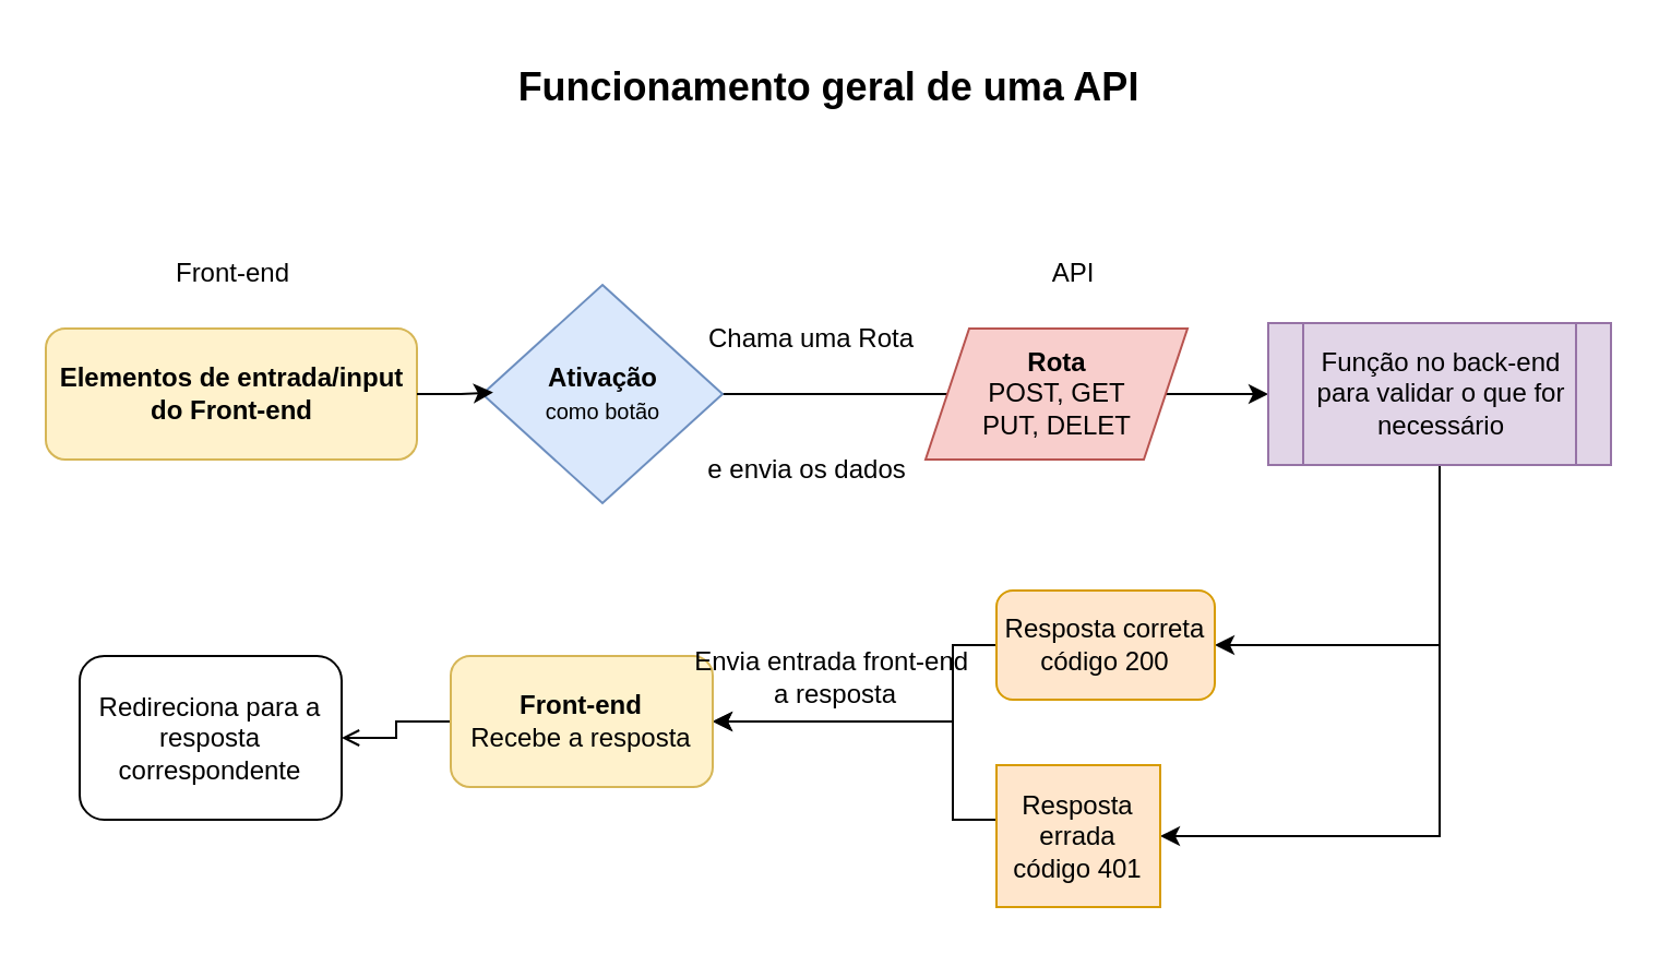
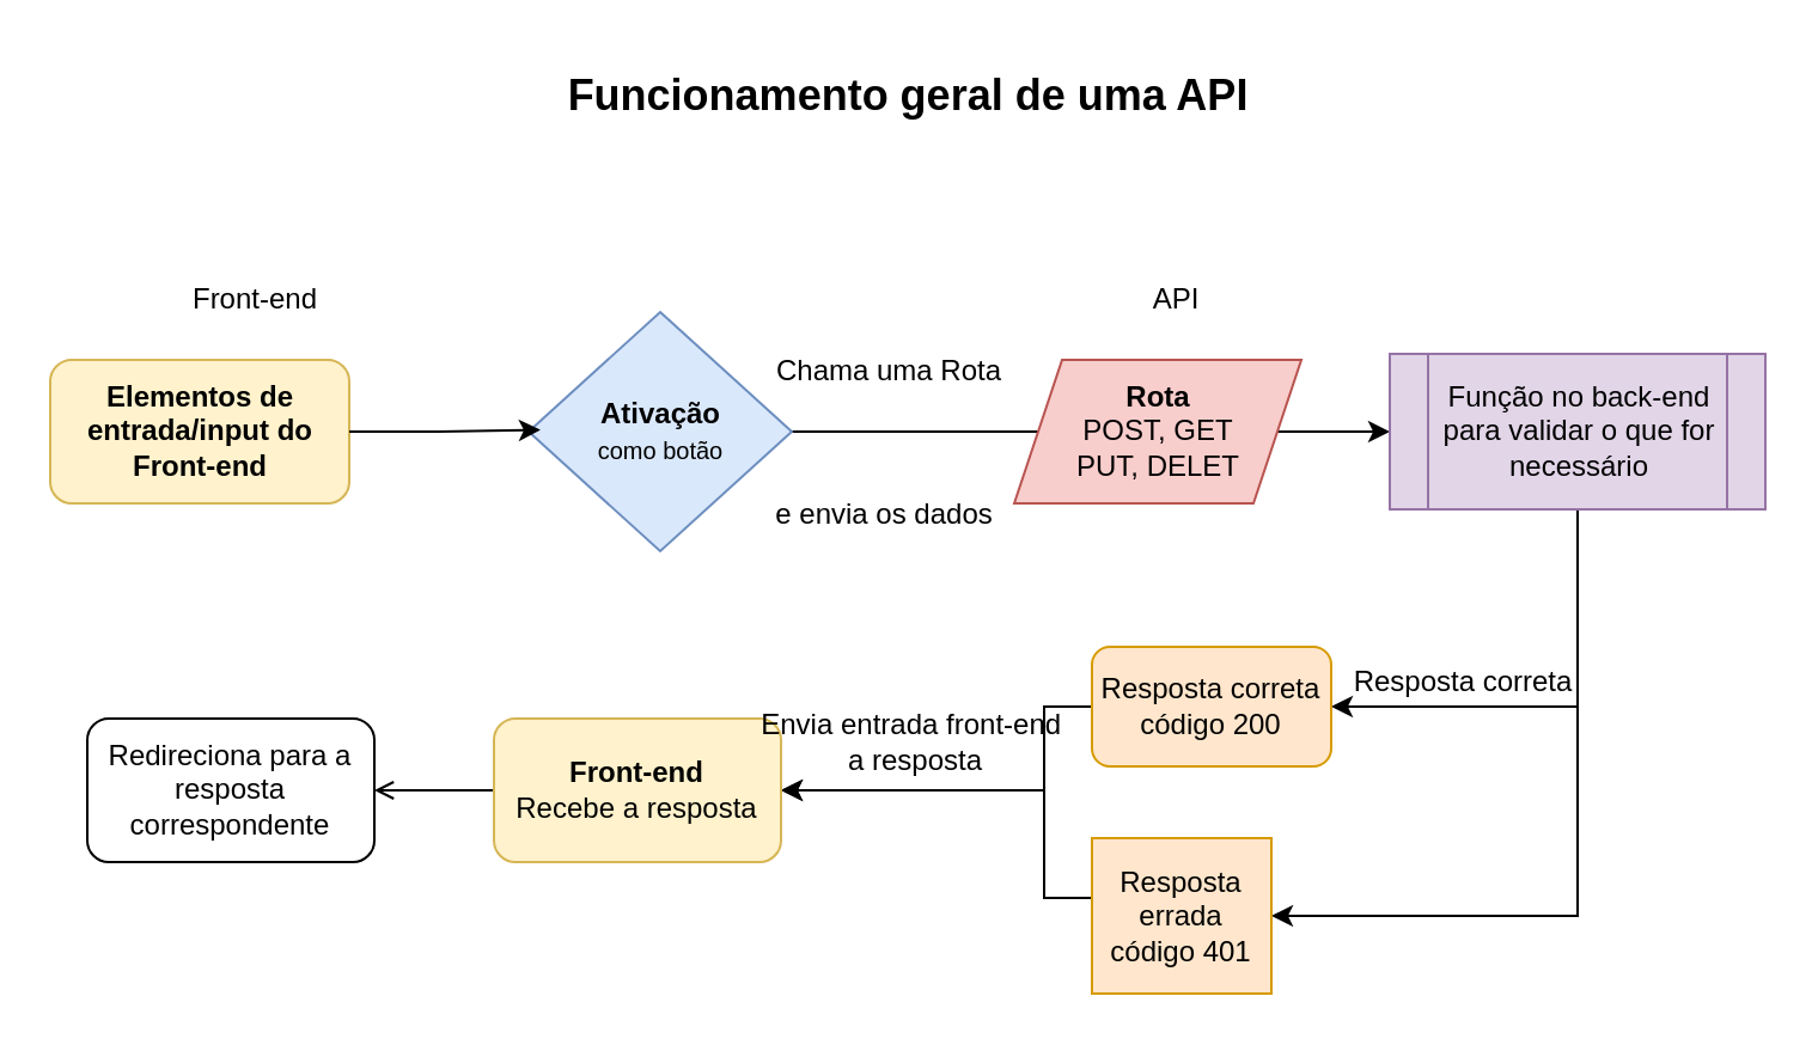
- <mxCell id="3" value="&lt;b&gt;Elementos de entrada/input do Front-end&lt;/b&gt;" style="rounded=1;whiteSpace=wrap;html=1;fillColor=#fff2cc;strokeColor=#d6b656;" vertex="1" parent="1"><mxGeometry x="20.5" y="150" width="170" height="60" as="geometry" /></mxCell>
+ <mxCell id="3" value="&lt;b&gt;Elementos de entrada/input do Front-end&lt;/b&gt;" style="rounded=1;whiteSpace=wrap;html=1;fillColor=#fff2cc;strokeColor=#d6b656;" vertex="1" parent="1"><mxGeometry x="20.5" y="150" width="125" height="60" as="geometry" /></mxCell>
+ <mxCell id="20" value="Resposta correta" style="text;html=1;align=center;verticalAlign=middle;resizable=0;points=[];autosize=1;strokeColor=none;fillColor=none;" vertex="1" parent="1"><mxGeometry x="556" y="270" width="110" height="30" as="geometry" /></mxCell>
- <mxCell id="24" value="Redireciona para a resposta correspondente" style="rounded=1;whiteSpace=wrap;html=1;" vertex="1" parent="1"><mxGeometry x="36" y="300" width="120" height="75" as="geometry" /></mxCell>
+ <mxCell id="24" value="Redireciona para a resposta correspondente" style="rounded=1;whiteSpace=wrap;html=1;" vertex="1" parent="1"><mxGeometry x="36" y="300" width="120" height="60" as="geometry" /></mxCell>
